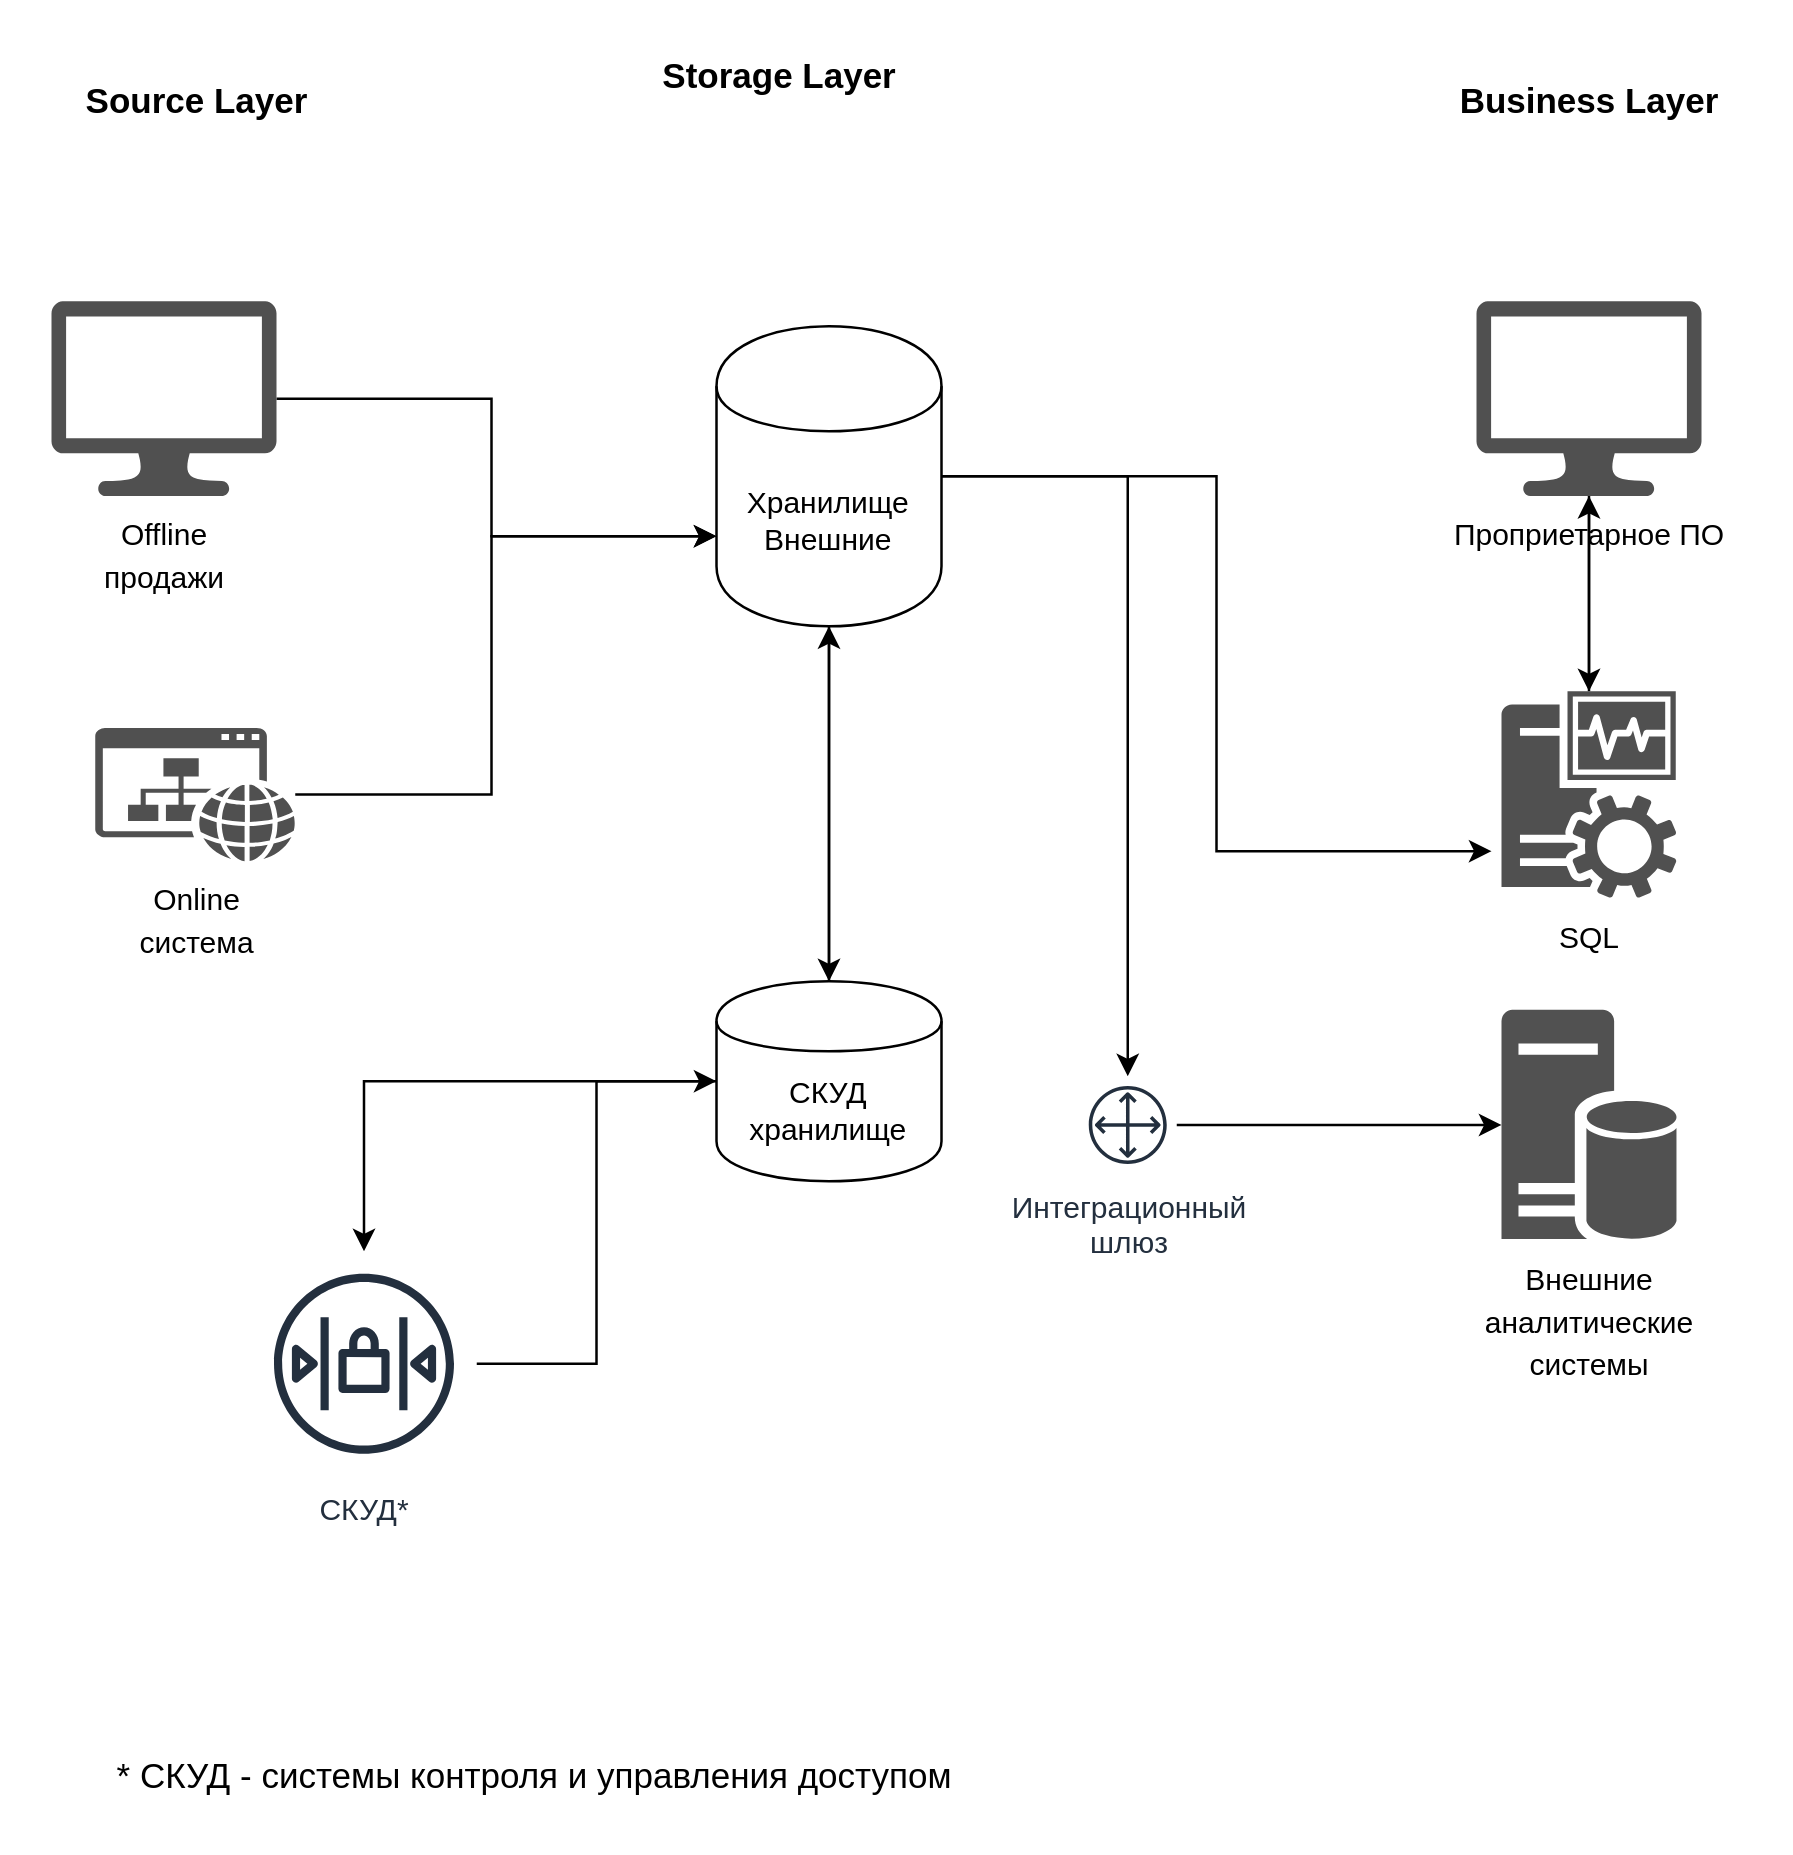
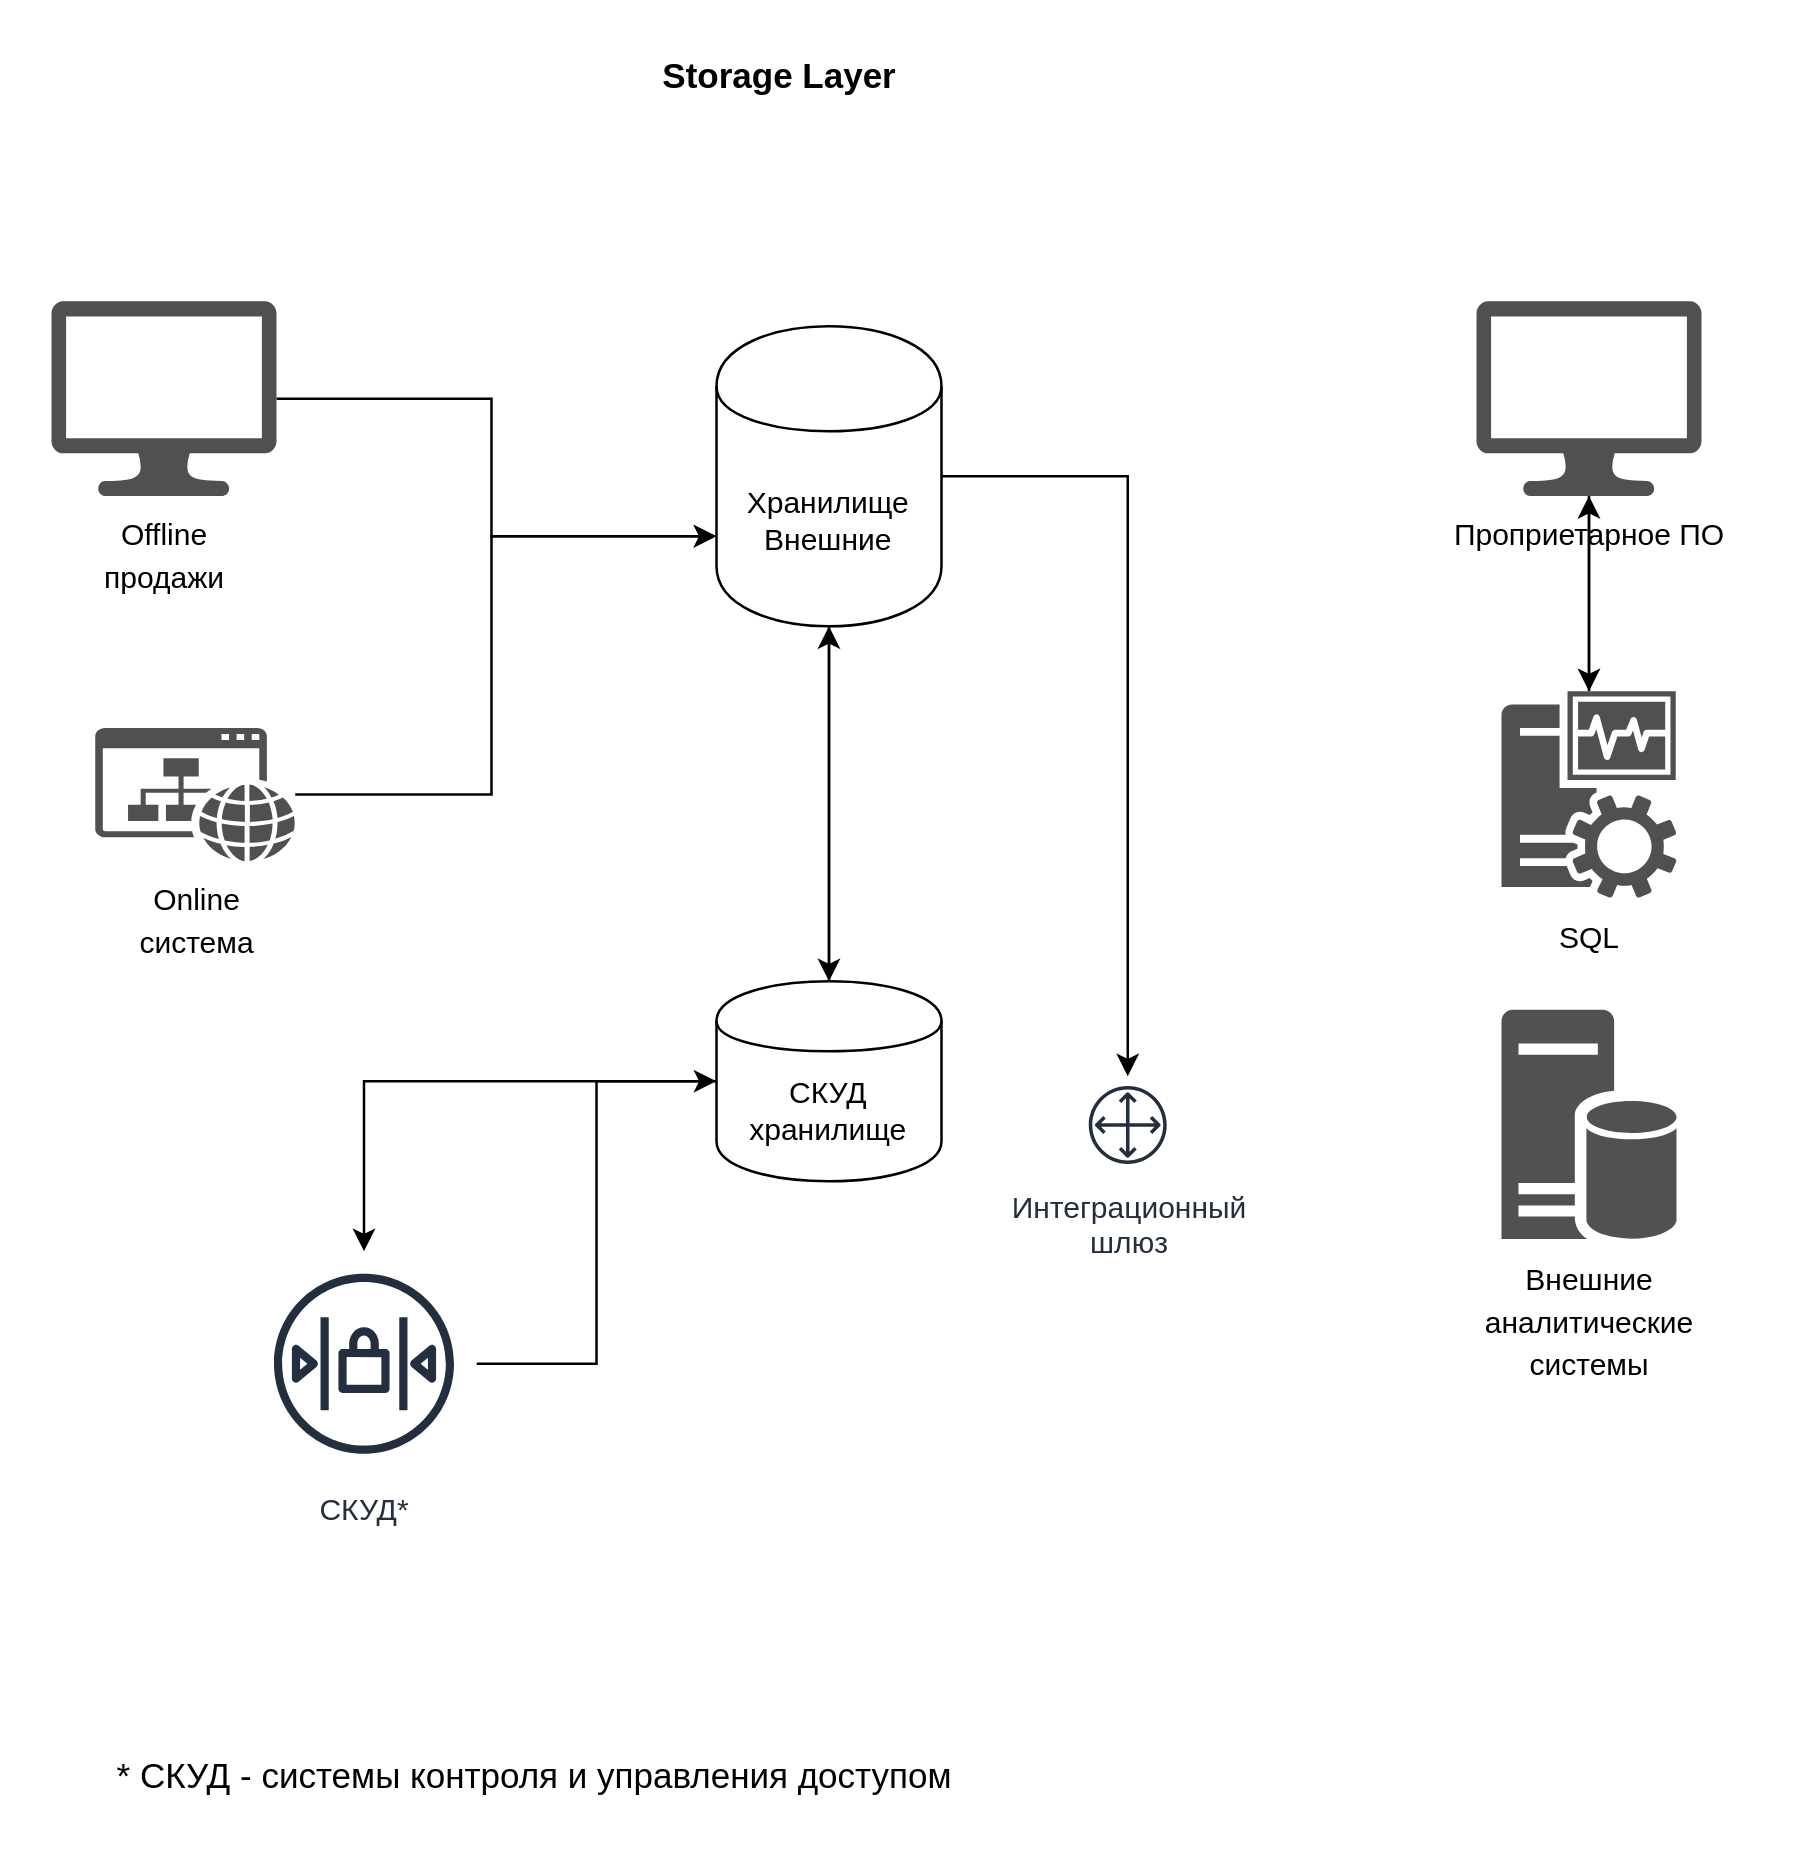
- <mxCell id="2" value="&lt;span style=&quot;font-size: 14px;&quot;&gt;Source Layer&lt;/span&gt;" style="text;html=1;align=center;verticalAlign=middle;resizable=0;points=[];autosize=1;fontStyle=1;fontSize=14;" vertex="1" parent="1"><mxGeometry x="27.5" y="30" width="100" height="20" as="geometry" /></mxCell>
- <mxCell id="4" value="Business Layer" style="text;html=1;align=center;verticalAlign=middle;resizable=0;points=[];autosize=1;fontStyle=1;fontSize=14;" vertex="1" parent="1"><mxGeometry x="575" y="30" width="120" height="20" as="geometry" /></mxCell>
- <mxCell id="6" style="edgeStyle=orthogonalEdgeStyle;rounded=0;orthogonalLoop=1;jettySize=auto;html=1;fontSize=14;entryX=-0.057;entryY=0.774;entryDx=0;entryDy=0;entryPerimeter=0;" edge="1" parent="1" source="8" target="22"><mxGeometry relative="1" as="geometry"><mxPoint x="476" y="330" as="targetPoint" /><Array as="points"><mxPoint x="486" y="190" /><mxPoint x="486" y="340" /></Array></mxGeometry></mxCell>
- <mxCell id="24" style="edgeStyle=orthogonalEdgeStyle;rounded=0;orthogonalLoop=1;jettySize=auto;html=1;fontSize=14;" edge="1" parent="1" source="25" target="23"><mxGeometry relative="1" as="geometry" /></mxCell>
